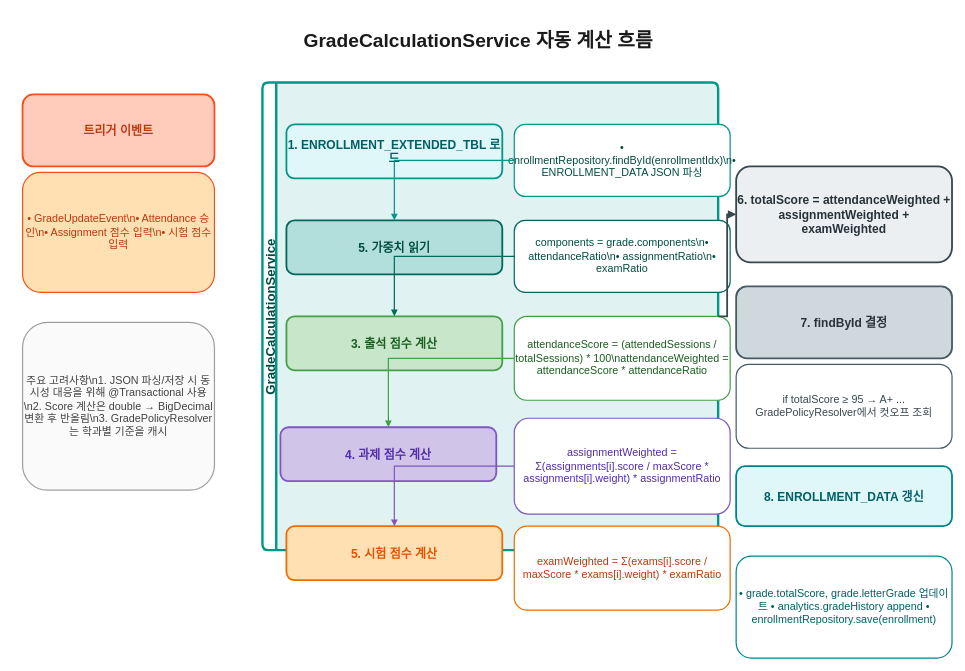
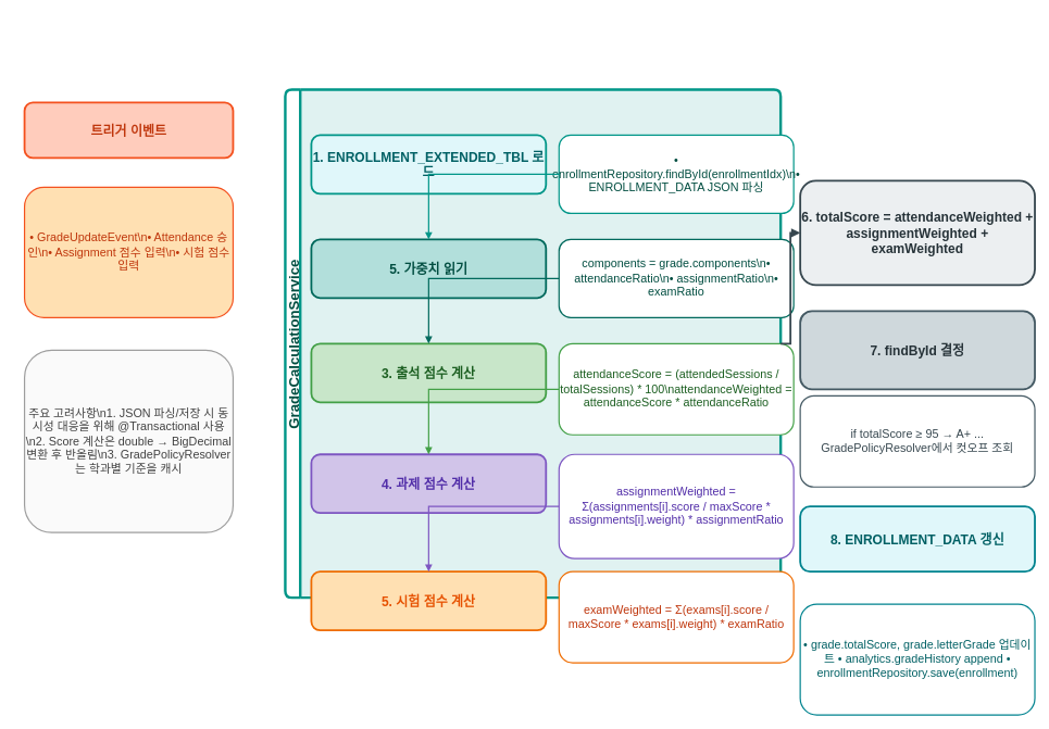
- <mxCell id="2" value="GradeCalculationService 자동 계산 흐름" style="text;html=1;strokeColor=none;fillColor=none;align=center;verticalAlign=middle;whiteSpace=wrap;rounded=0;fontSize=32;fontStyle=1;fontColor=#1A1A1A;" parent="1" vertex="1"><mxGeometry x="420" y="20" width="720" height="60" as="geometry" /></mxCell>
- <mxCell id="3" value="트리거 이벤트" style="rounded=1;whiteSpace=wrap;html=1;strokeColor=#F4511E;strokeWidth=3;fillColor=#FFCCBC;fontSize=20;fontColor=#BF360C;fontStyle=1;" parent="1" vertex="1"><mxGeometry x="20" y="140" width="320" height="120" as="geometry" /></mxCell>
+ <mxCell id="3" value="트리거 이벤트" style="rounded=1;whiteSpace=wrap;html=1;strokeColor=#F4511E;strokeWidth=3;fillColor=#FFCCBC;fontSize=20;fontColor=#BF360C;fontStyle=1;" parent="1" vertex="1"><mxGeometry x="20" y="140" width="320" height="85" as="geometry" /></mxCell>
- <mxCell id="12" value="4. 과제 점수 계산" style="rounded=1;whiteSpace=wrap;html=1;strokeColor=#7E57C2;strokeWidth=3;fillColor=#D1C4E9;fontSize=20;fontColor=#512DA8;fontStyle=1;" parent="5" vertex="1"><mxGeometry x="30" y="575" width="360" height="90" as="geometry" /></mxCell>
+ <mxCell id="12" value="4. 과제 점수 계산" style="rounded=1;whiteSpace=wrap;html=1;strokeColor=#7E57C2;strokeWidth=3;fillColor=#D1C4E9;fontSize=20;fontColor=#512DA8;fontStyle=1;" parent="5" vertex="1"><mxGeometry x="40" y="560" width="360" height="90" as="geometry" /></mxCell>
